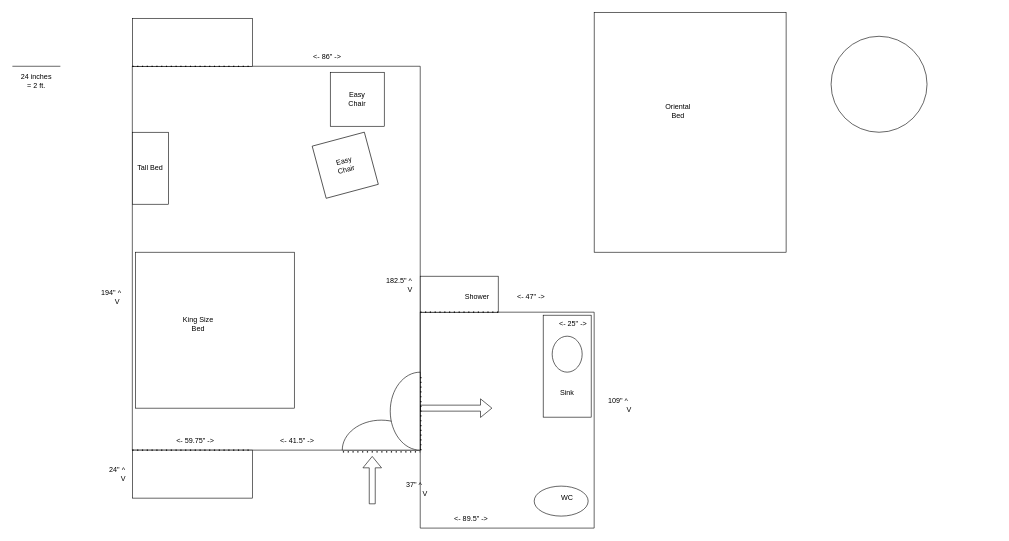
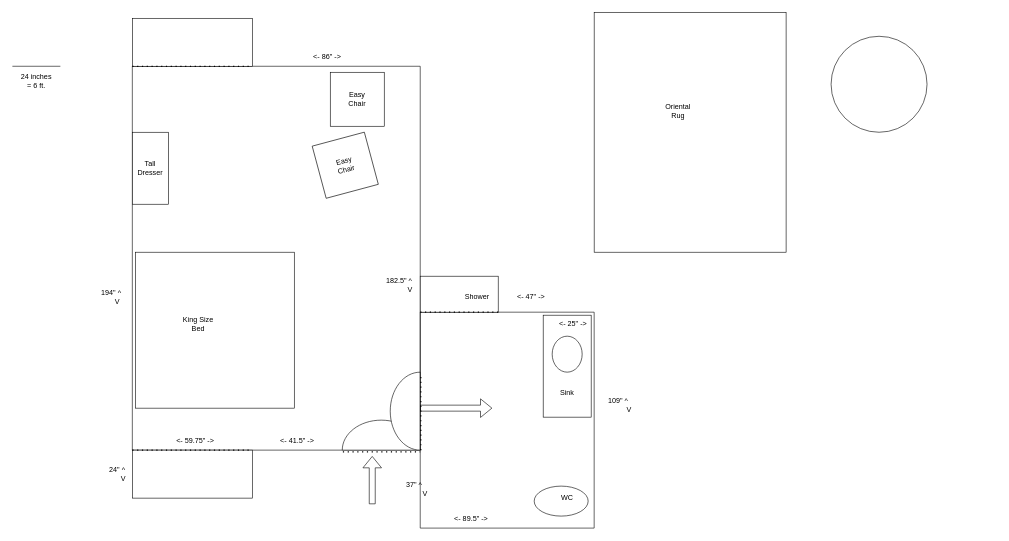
- <mxCell id="7" value="24 inches = 2 ft." style="text;html=1;strokeColor=none;fillColor=none;align=center;verticalAlign=middle;whiteSpace=wrap;rounded=0;" vertex="1" parent="1"><mxGeometry x="30" y="120" width="60" height="30" as="geometry" /></mxCell>
+ <mxCell id="7" value="24 inches = 6 ft." style="text;html=1;strokeColor=none;fillColor=none;align=center;verticalAlign=middle;whiteSpace=wrap;rounded=0;" vertex="1" parent="1"><mxGeometry x="30" y="120" width="60" height="30" as="geometry" /></mxCell>
- <mxCell id="59" value="Oriental Bed" style="text;html=1;strokeColor=none;fillColor=none;align=center;verticalAlign=middle;whiteSpace=wrap;rounded=0;" vertex="1" parent="57"><mxGeometry x="110" y="150" width="60" height="30" as="geometry" /></mxCell>
+ <mxCell id="59" value="Oriental Rug" style="text;html=1;strokeColor=none;fillColor=none;align=center;verticalAlign=middle;whiteSpace=wrap;rounded=0;" vertex="1" parent="57"><mxGeometry x="110" y="150" width="60" height="30" as="geometry" /></mxCell>
- <mxCell id="43" value="Tall Bed" style="text;html=1;strokeColor=none;fillColor=none;align=center;verticalAlign=middle;whiteSpace=wrap;rounded=0;" vertex="1" parent="41"><mxGeometry y="45" width="60" height="30" as="geometry" /></mxCell>
+ <mxCell id="43" value="Tall Dresser" style="text;html=1;strokeColor=none;fillColor=none;align=center;verticalAlign=middle;whiteSpace=wrap;rounded=0;" vertex="1" parent="41"><mxGeometry y="45" width="60" height="30" as="geometry" /></mxCell>
